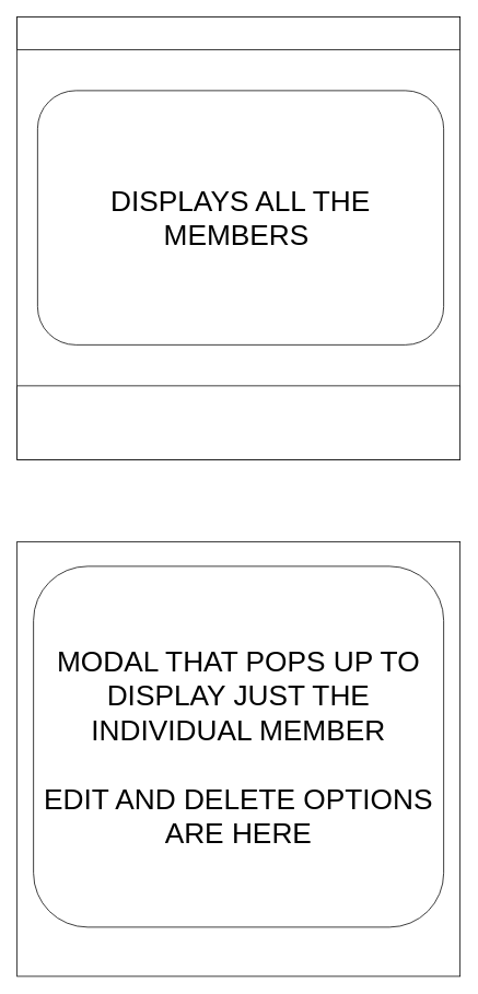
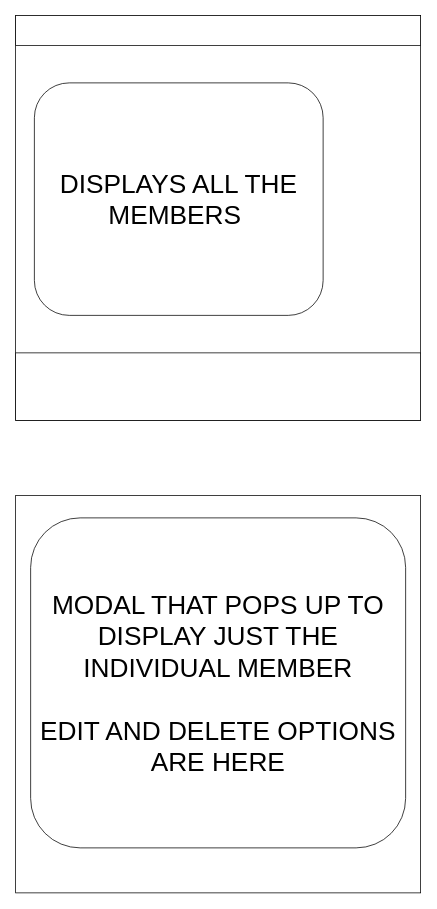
- <mxCell id="4" value="&lt;font style=&quot;font-size: 35px&quot;&gt;DISPLAYS ALL THE MEMBERS&amp;nbsp;&lt;/font&gt;" style="rounded=1;whiteSpace=wrap;html=1;" vertex="1" parent="1"><mxGeometry x="45" y="110" width="495" height="310" as="geometry" /></mxCell>
+ <mxCell id="4" value="&lt;font style=&quot;font-size: 35px&quot;&gt;DISPLAYS ALL THE MEMBERS&amp;nbsp;&lt;/font&gt;" style="rounded=1;whiteSpace=wrap;html=1;" vertex="1" parent="1"><mxGeometry x="45" y="110" width="385" height="310" as="geometry" /></mxCell>
